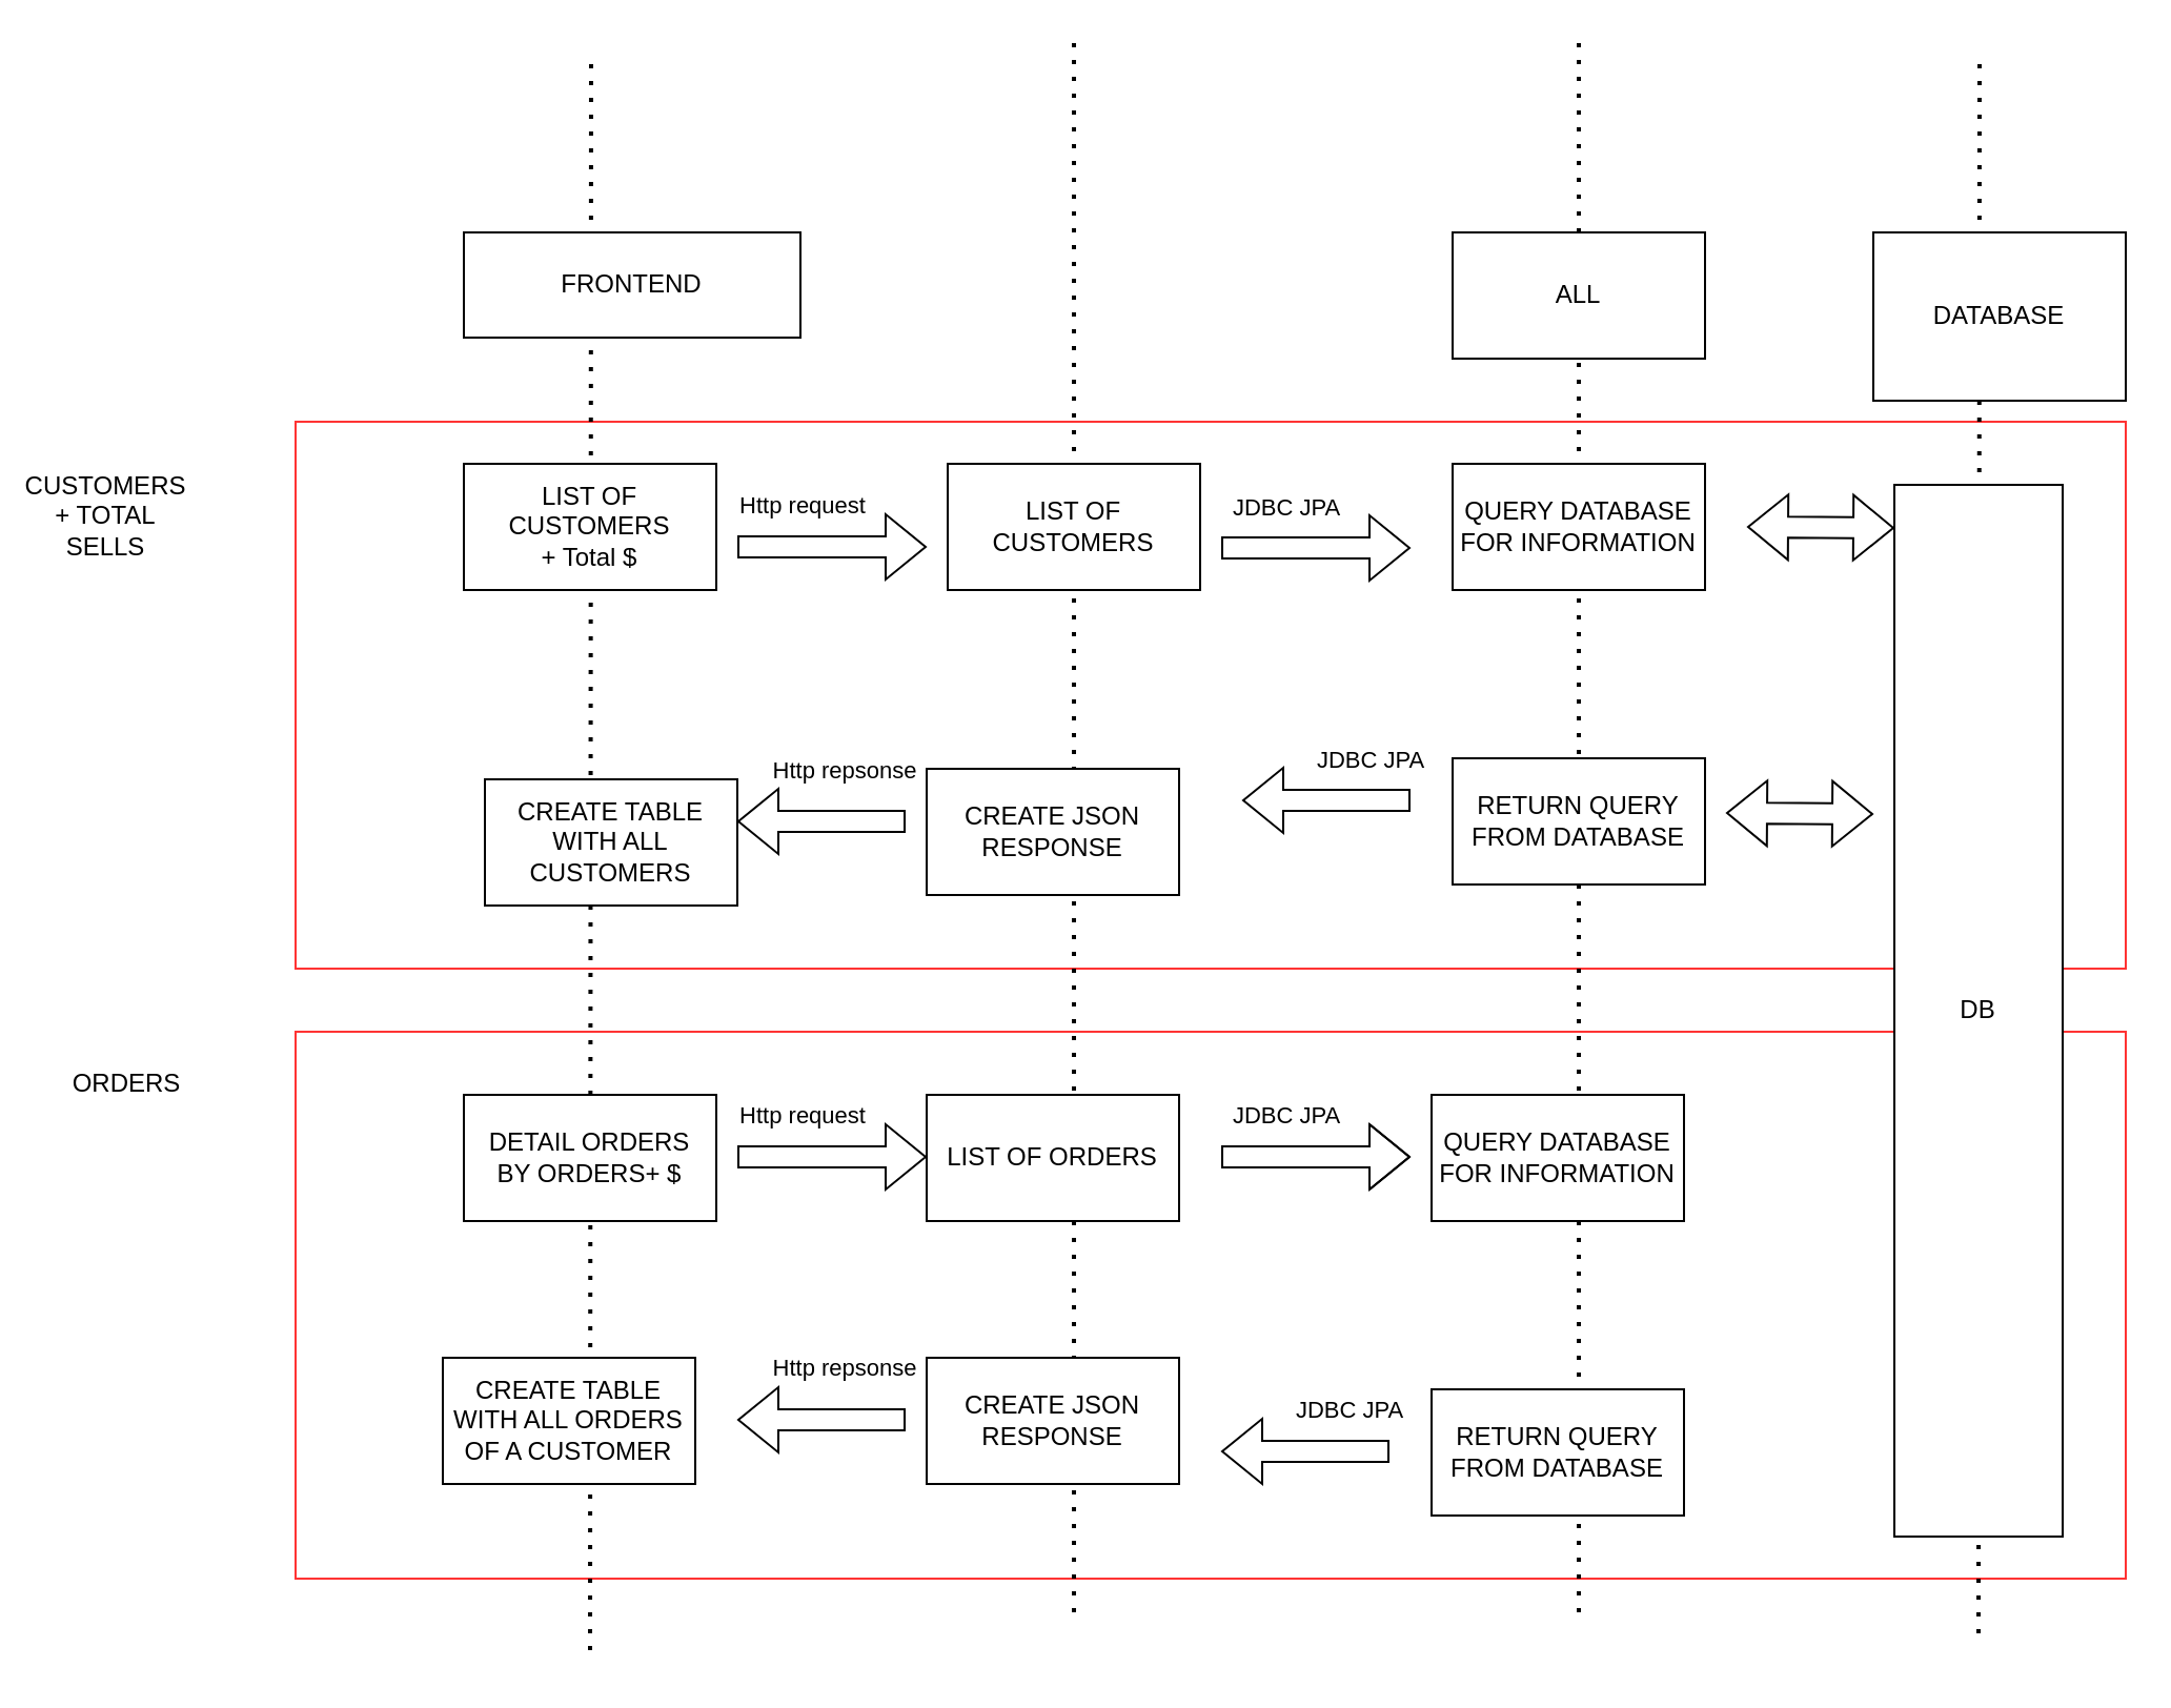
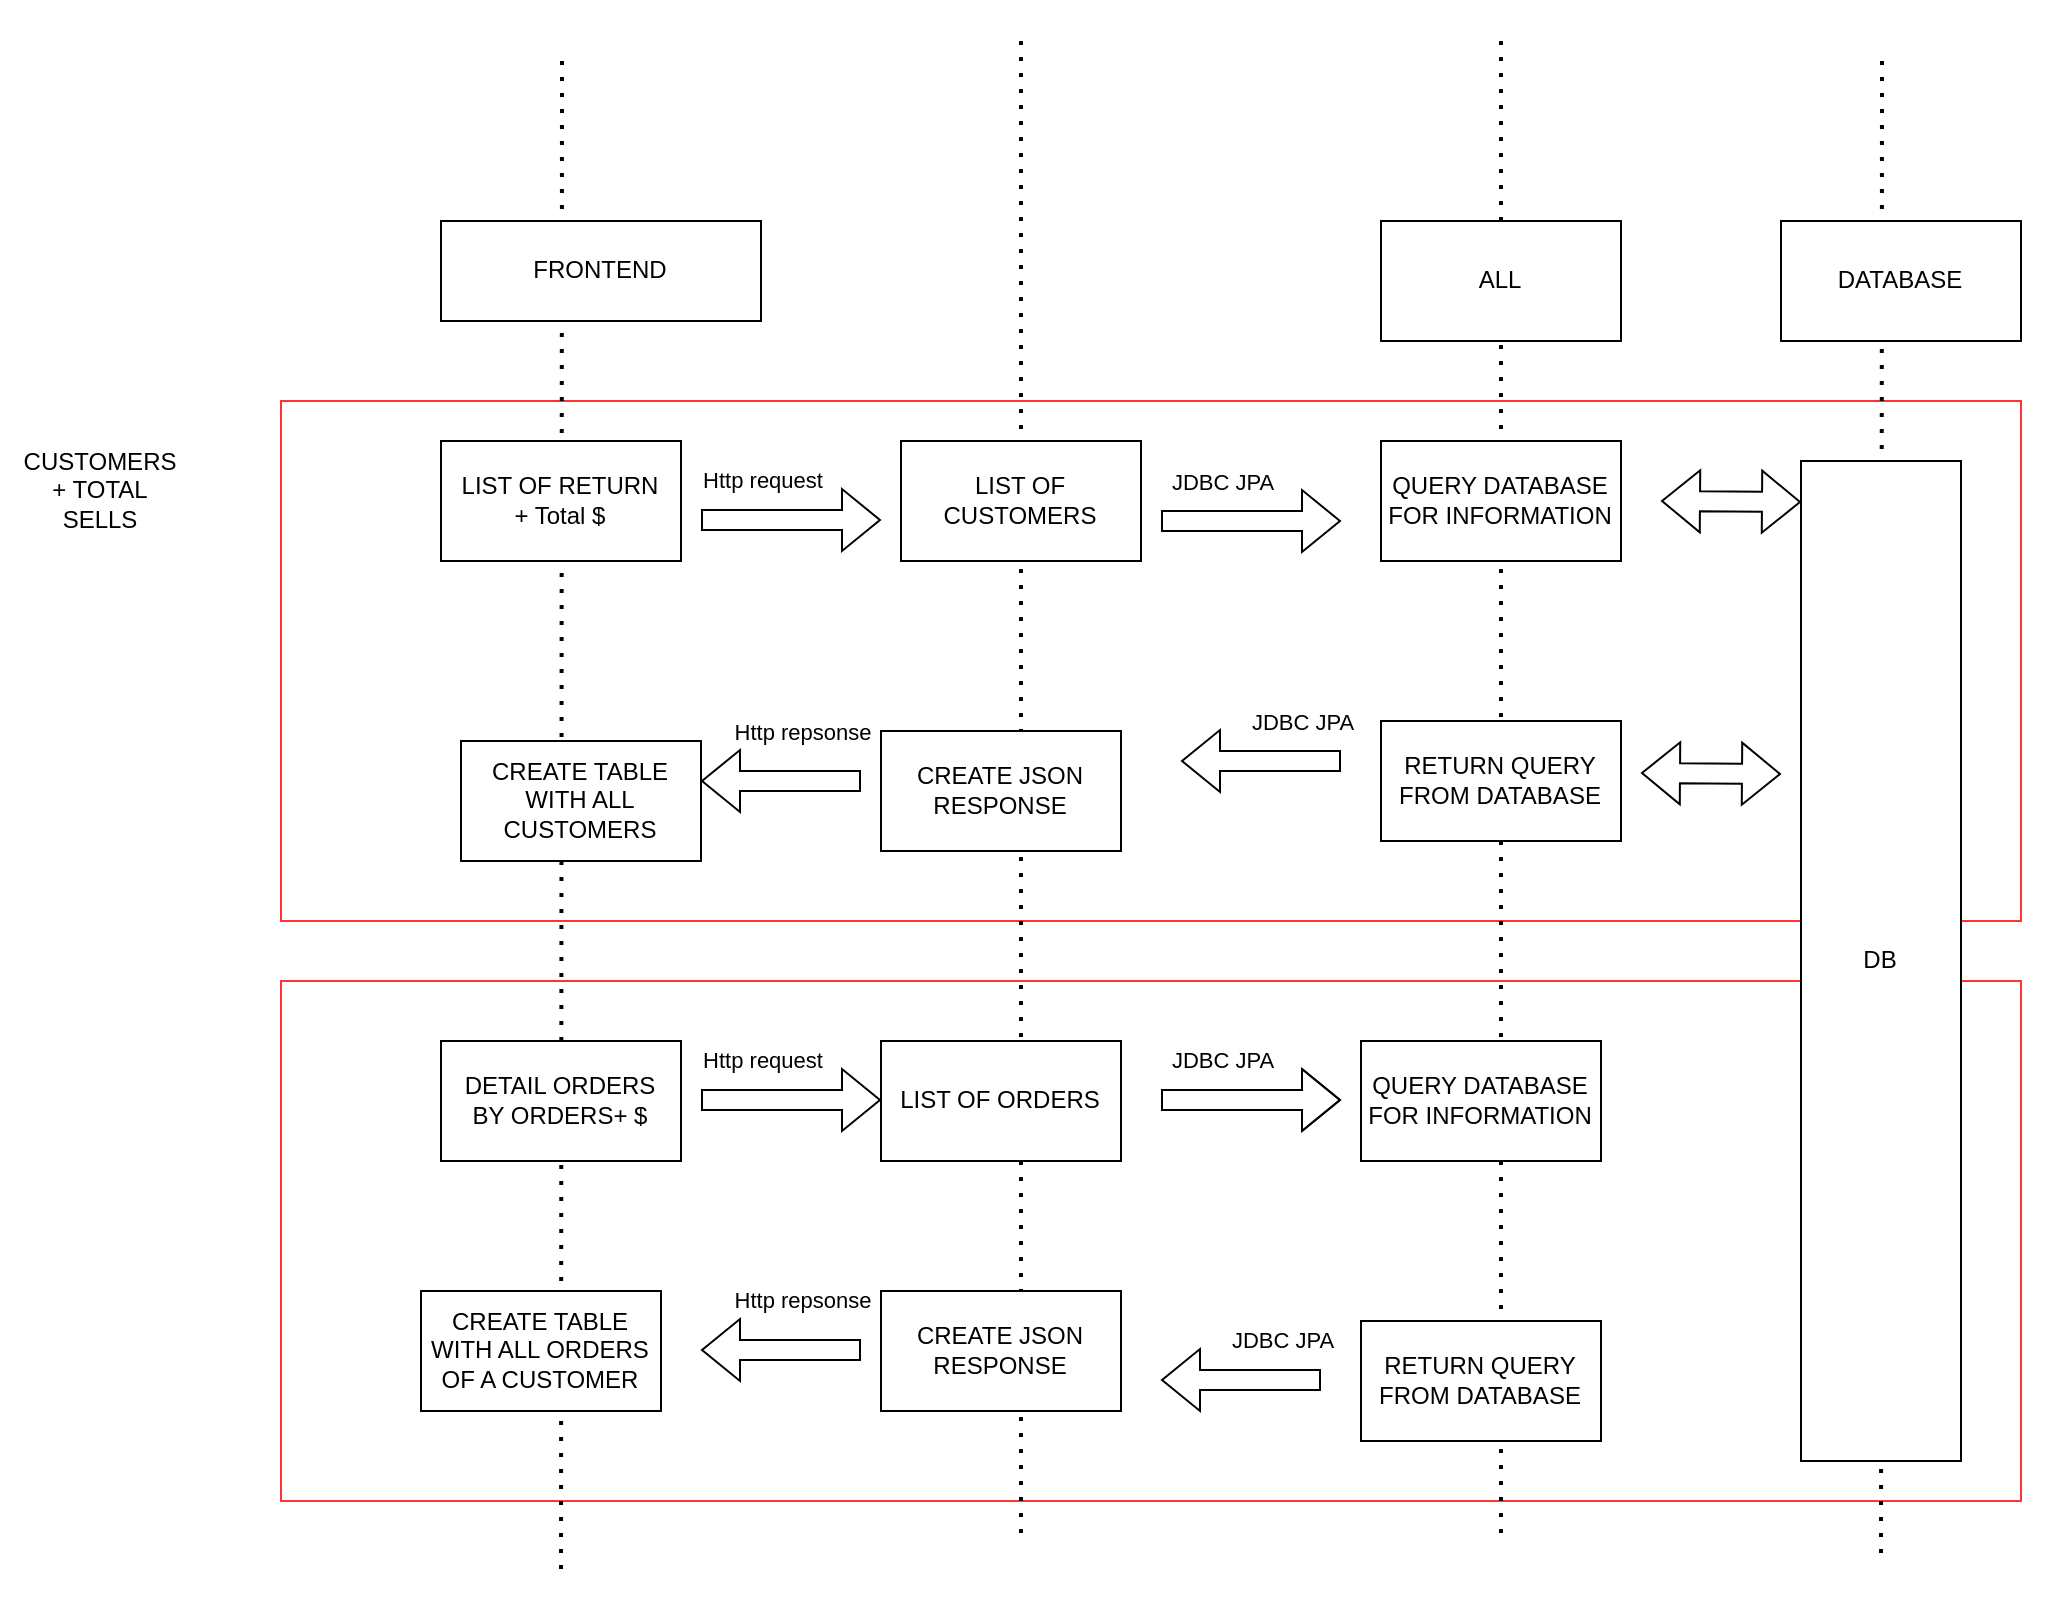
- <mxCell id="27" value="DATABASE" style="rounded=0;whiteSpace=wrap;html=1;" vertex="1" parent="1"><mxGeometry x="890" y="110" width="120" height="80" as="geometry" /></mxCell>
+ <mxCell id="27" value="DATABASE" style="rounded=0;whiteSpace=wrap;html=1;" vertex="1" parent="1"><mxGeometry x="890" y="110" width="120" height="60" as="geometry" /></mxCell>
- <mxCell id="9" value="LIST OF CUSTOMERS&lt;br&gt;+ Total $" style="rounded=0;whiteSpace=wrap;html=1;" vertex="1" parent="1"><mxGeometry x="220" y="220" width="120" height="60" as="geometry" /></mxCell>
+ <mxCell id="9" value="LIST OF RETURN&lt;br&gt;+ Total $" style="rounded=0;whiteSpace=wrap;html=1;" vertex="1" parent="1"><mxGeometry x="220" y="220" width="120" height="60" as="geometry" /></mxCell>
- <mxCell id="43" value="ORDERS" style="text;html=1;strokeColor=none;fillColor=none;align=center;verticalAlign=middle;whiteSpace=wrap;rounded=0;" vertex="1" parent="1"><mxGeometry x="30" y="500" width="60" height="30" as="geometry" /></mxCell>
